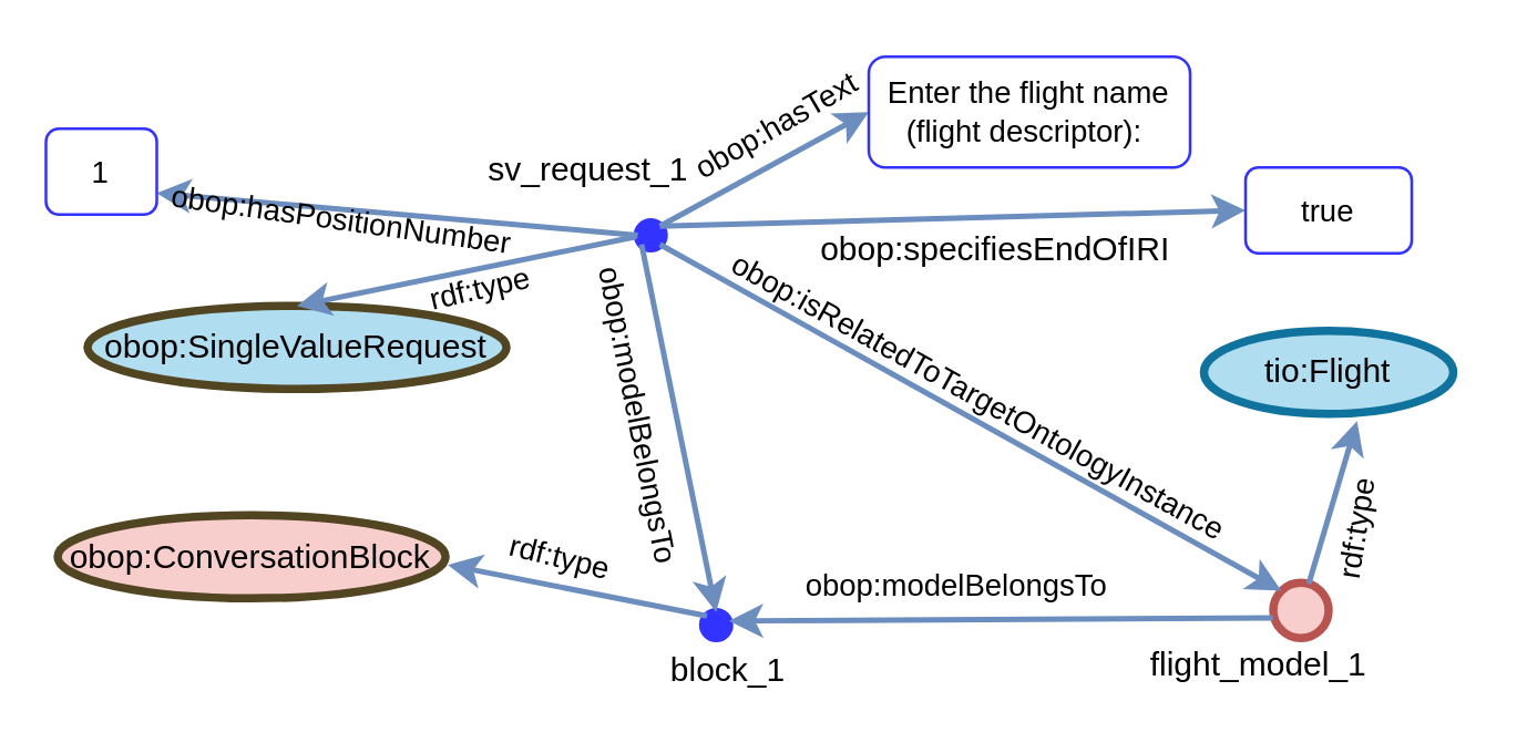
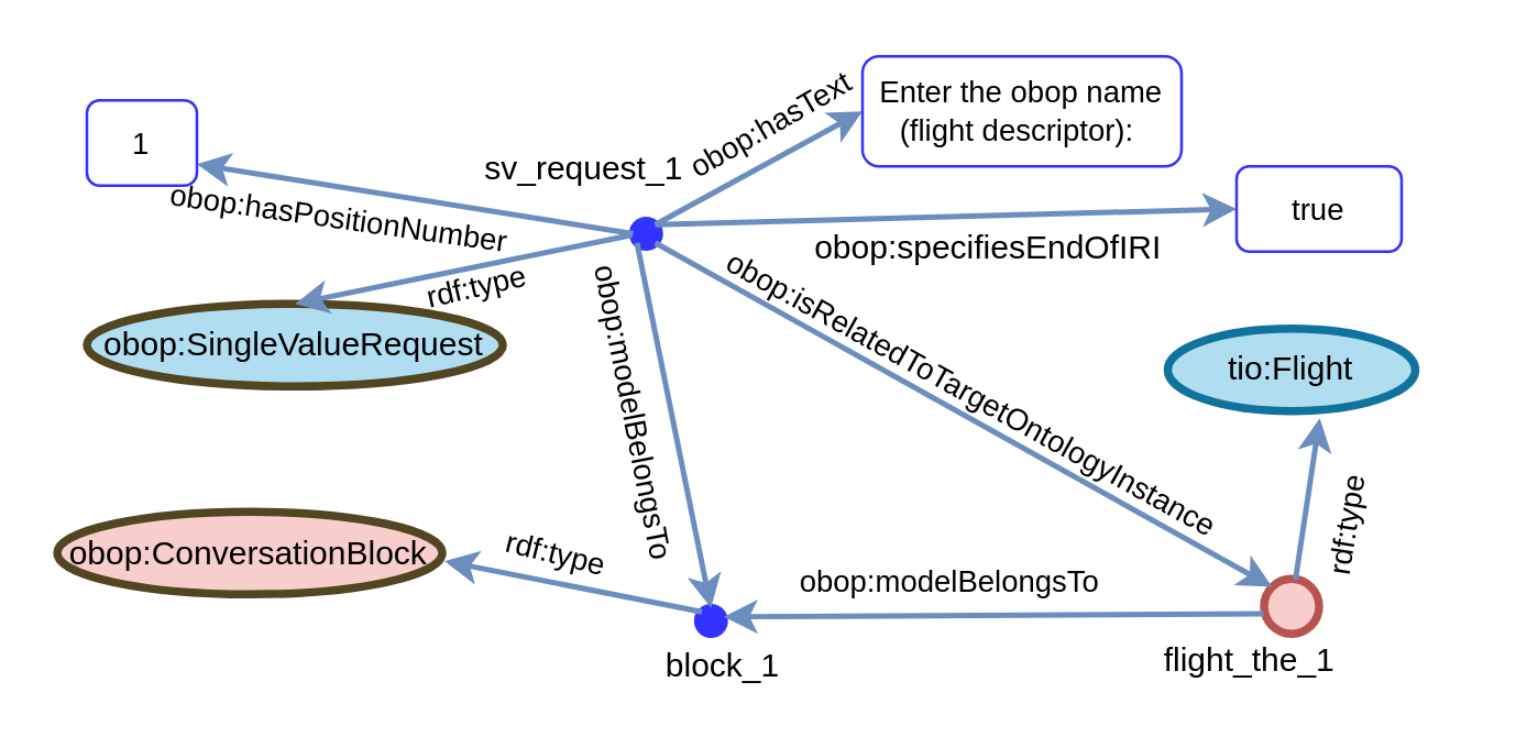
- <mxCell id="27" value="Enter the flight name (flight descriptor):&amp;nbsp;" style="rounded=1;whiteSpace=wrap;html=1;strokeColor=#3333FF;fontSize=11;fillColor=none;" parent="1" vertex="1"><mxGeometry x="313" y="20" width="116" height="40" as="geometry" /></mxCell>
+ <mxCell id="27" value="Enter the obop name (flight descriptor):&amp;nbsp;" style="rounded=1;whiteSpace=wrap;html=1;strokeColor=#3333FF;fontSize=11;fillColor=none;" parent="1" vertex="1"><mxGeometry x="313" y="20" width="116" height="40" as="geometry" /></mxCell>
- <mxCell id="30" value="1" style="rounded=1;whiteSpace=wrap;html=1;strokeColor=#3333FF;fontSize=11;fillColor=none;" vertex="1" parent="1"><mxGeometry x="16" y="46" width="40" height="31" as="geometry" /></mxCell>
+ <mxCell id="30" value="1" style="rounded=1;whiteSpace=wrap;html=1;strokeColor=#3333FF;fontSize=11;fillColor=none;" vertex="1" parent="1"><mxGeometry x="31" y="36" width="40" height="31" as="geometry" /></mxCell>
- <mxCell id="9" value="tio:Flight" style="ellipse;whiteSpace=wrap;html=1;strokeWidth=3;fillColor=#b1ddf0;strokeColor=#10739e;" parent="1" vertex="1"><mxGeometry x="434" y="119" width="90" height="30" as="geometry" /></mxCell>
+ <mxCell id="9" value="tio:Flight" style="ellipse;whiteSpace=wrap;html=1;strokeWidth=3;fillColor=#b1ddf0;strokeColor=#10739e;" parent="1" vertex="1"><mxGeometry x="424" y="119" width="90" height="30" as="geometry" /></mxCell>
- <mxCell id="4" value="flight_model_1" style="text;html=1;strokeColor=none;fillColor=none;align=center;verticalAlign=middle;whiteSpace=wrap;rounded=0;strokeWidth=3;" parent="1" vertex="1"><mxGeometry x="414" y="230" width="80" height="20" as="geometry" /></mxCell>
+ <mxCell id="4" value="flight_the_1" style="text;html=1;strokeColor=none;fillColor=none;align=center;verticalAlign=middle;whiteSpace=wrap;rounded=0;strokeWidth=3;" parent="1" vertex="1"><mxGeometry x="414" y="230" width="80" height="20" as="geometry" /></mxCell>
